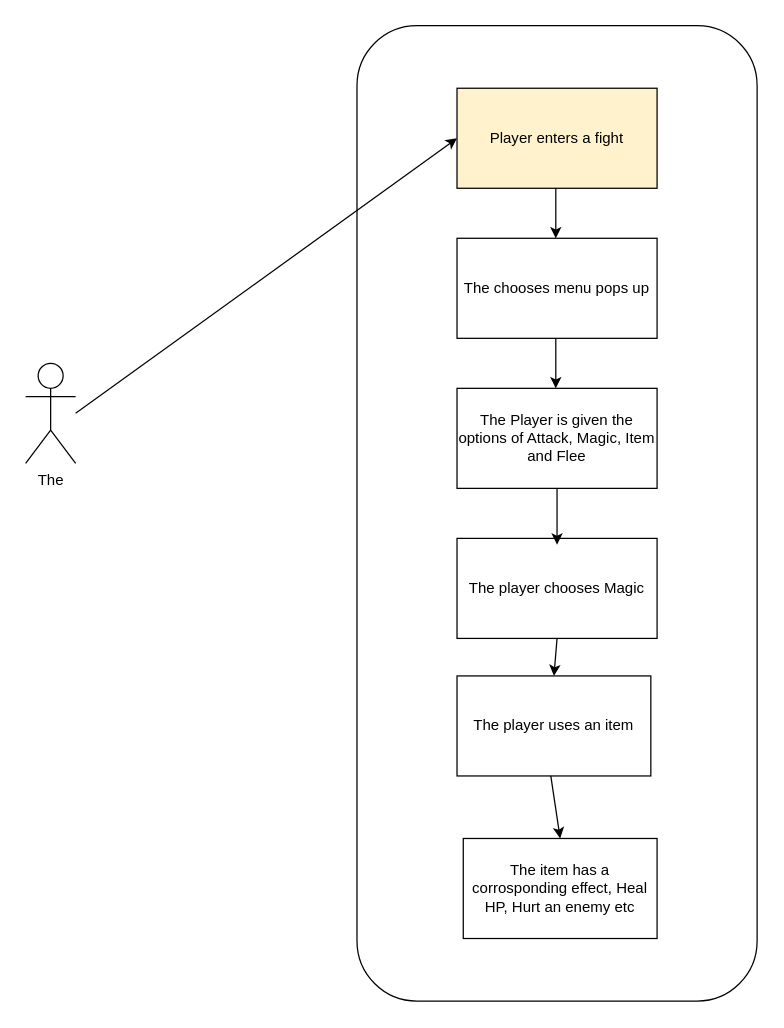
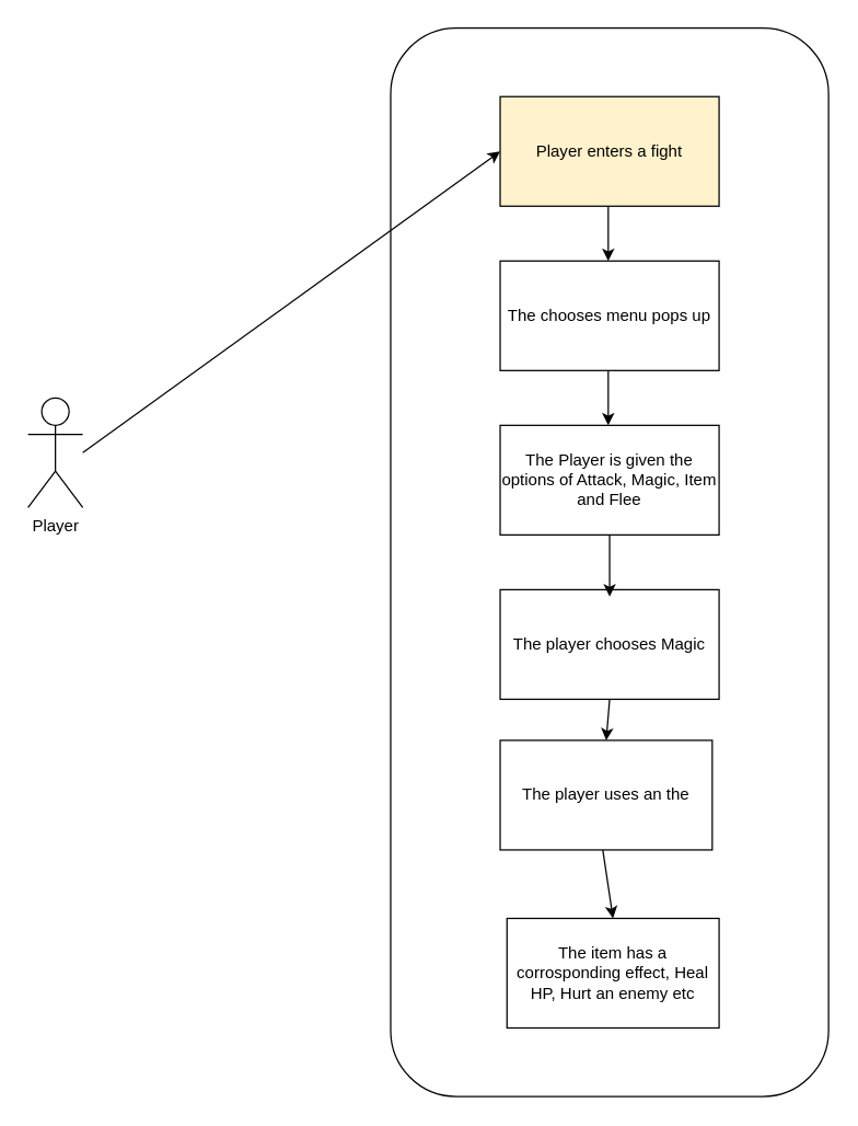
- <mxCell id="14" value="The" style="shape=umlActor;verticalLabelPosition=bottom;verticalAlign=top;html=1;outlineConnect=0;" vertex="1" parent="1"><mxGeometry x="20" y="290" width="40" height="80" as="geometry" /></mxCell>
+ <mxCell id="14" value="Player" style="shape=umlActor;verticalLabelPosition=bottom;verticalAlign=top;html=1;outlineConnect=0;" vertex="1" parent="1"><mxGeometry x="20" y="290" width="40" height="80" as="geometry" /></mxCell>
- <mxCell id="8" value="The player uses an item" style="rounded=0;whiteSpace=wrap;html=1;" parent="1" vertex="1"><mxGeometry x="365" y="540" width="155" height="80" as="geometry" /></mxCell>
+ <mxCell id="8" value="The player uses an the" style="rounded=0;whiteSpace=wrap;html=1;" parent="1" vertex="1"><mxGeometry x="365" y="540" width="155" height="80" as="geometry" /></mxCell>
